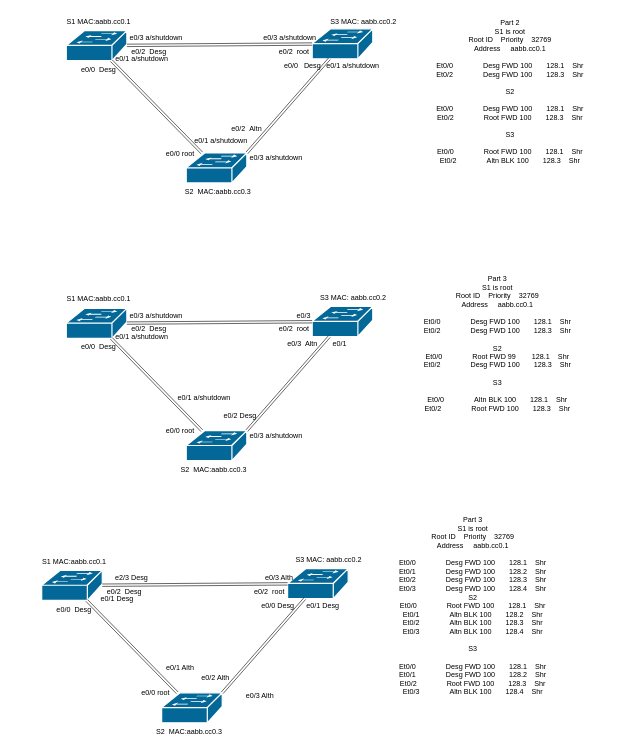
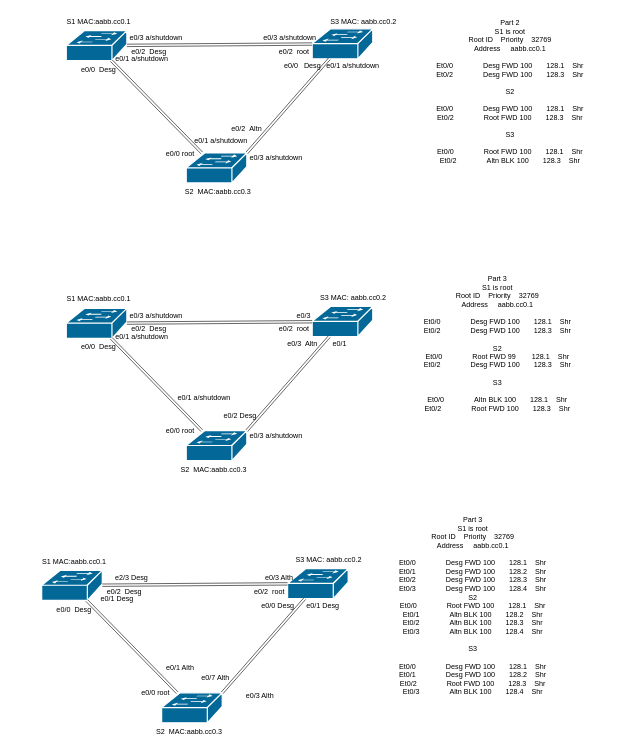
- <mxCell id="64" value="e0/2 Alth" style="text;strokeColor=none;align=center;fillColor=none;html=1;verticalAlign=middle;whiteSpace=wrap;rounded=0;" vertex="1" parent="1"><mxGeometry x="329" y="1114" width="60" height="30" as="geometry" /></mxCell>
+ <mxCell id="64" value="e0/7 Alth" style="text;strokeColor=none;align=center;fillColor=none;html=1;verticalAlign=middle;whiteSpace=wrap;rounded=0;" vertex="1" parent="1"><mxGeometry x="329" y="1114" width="60" height="30" as="geometry" /></mxCell>
